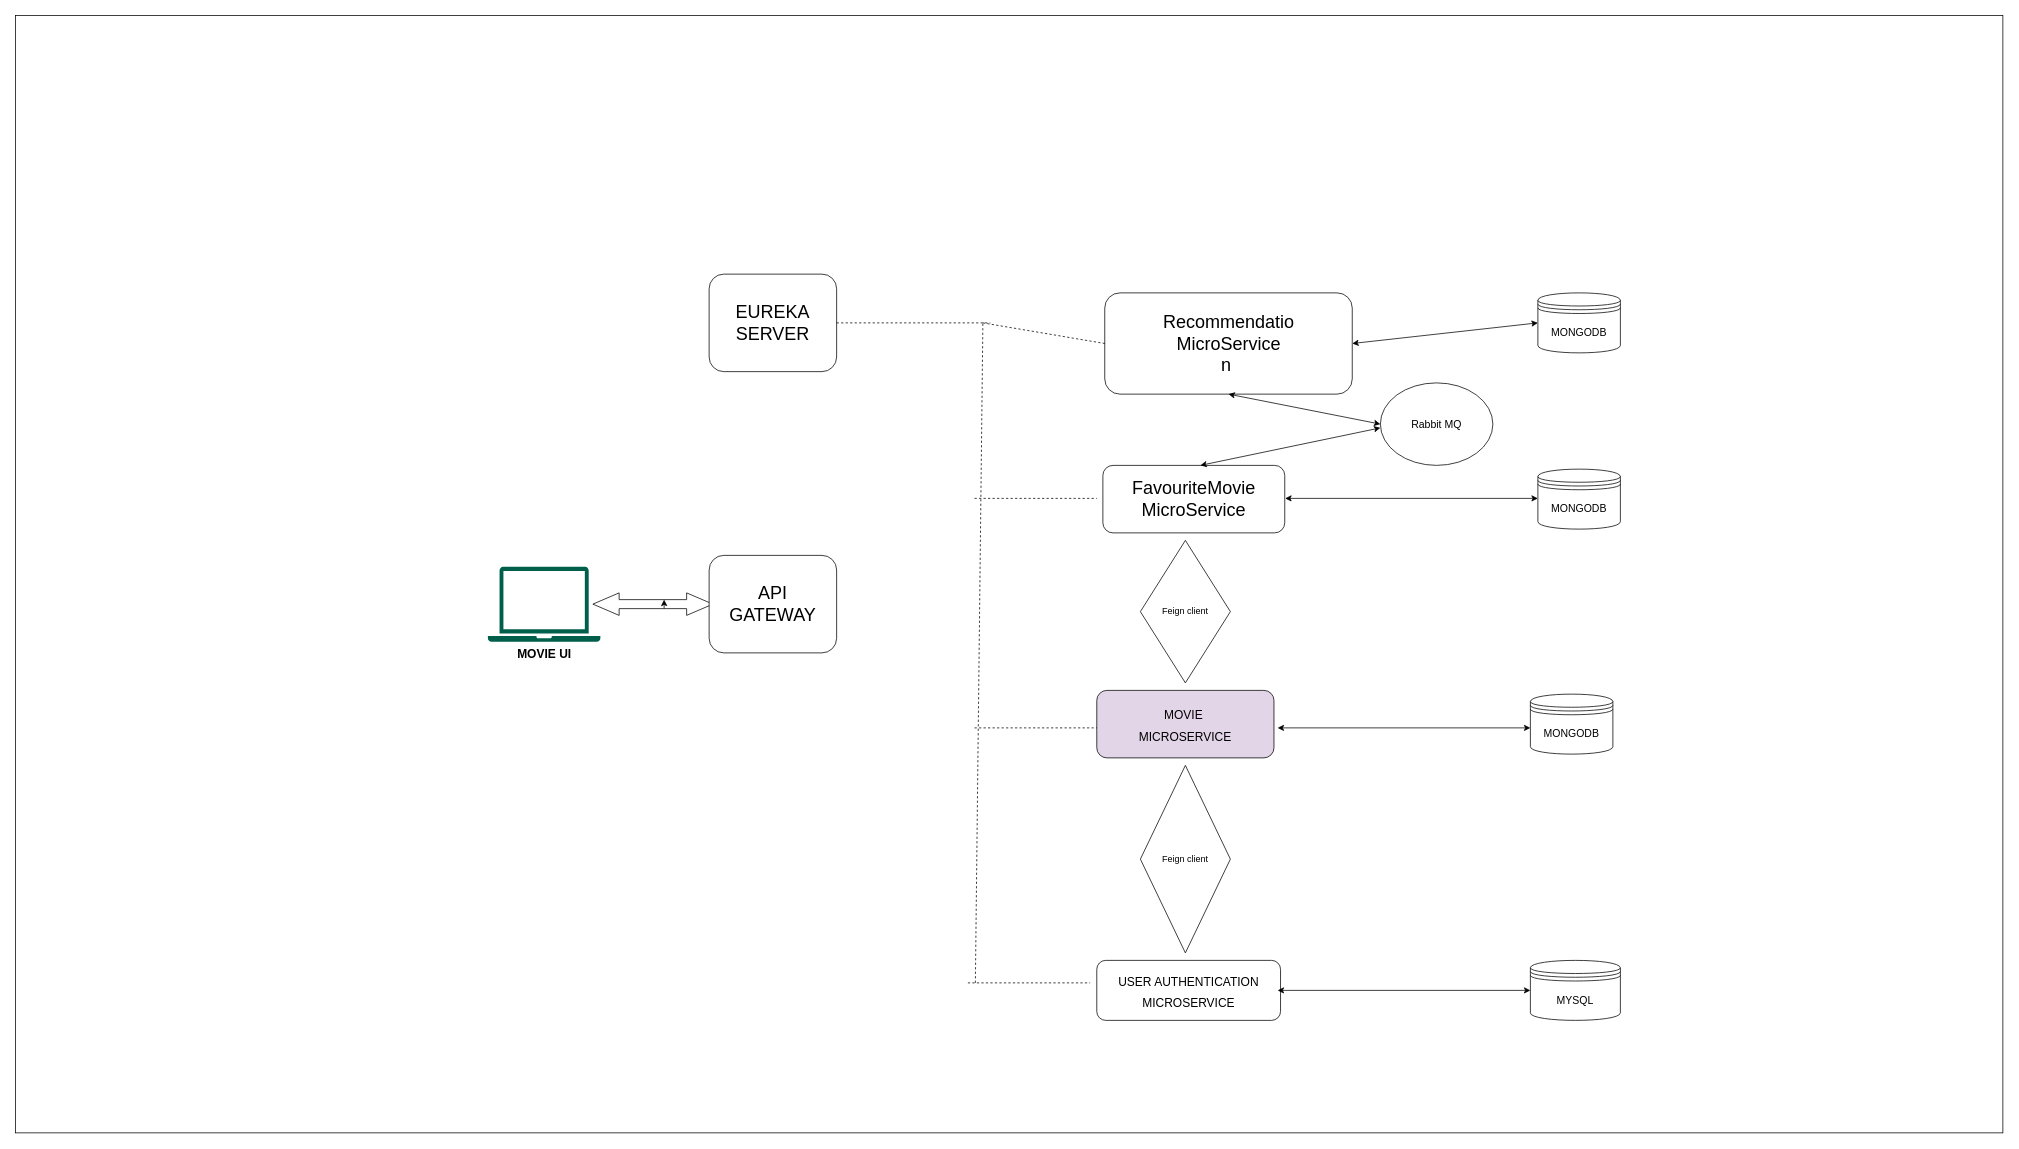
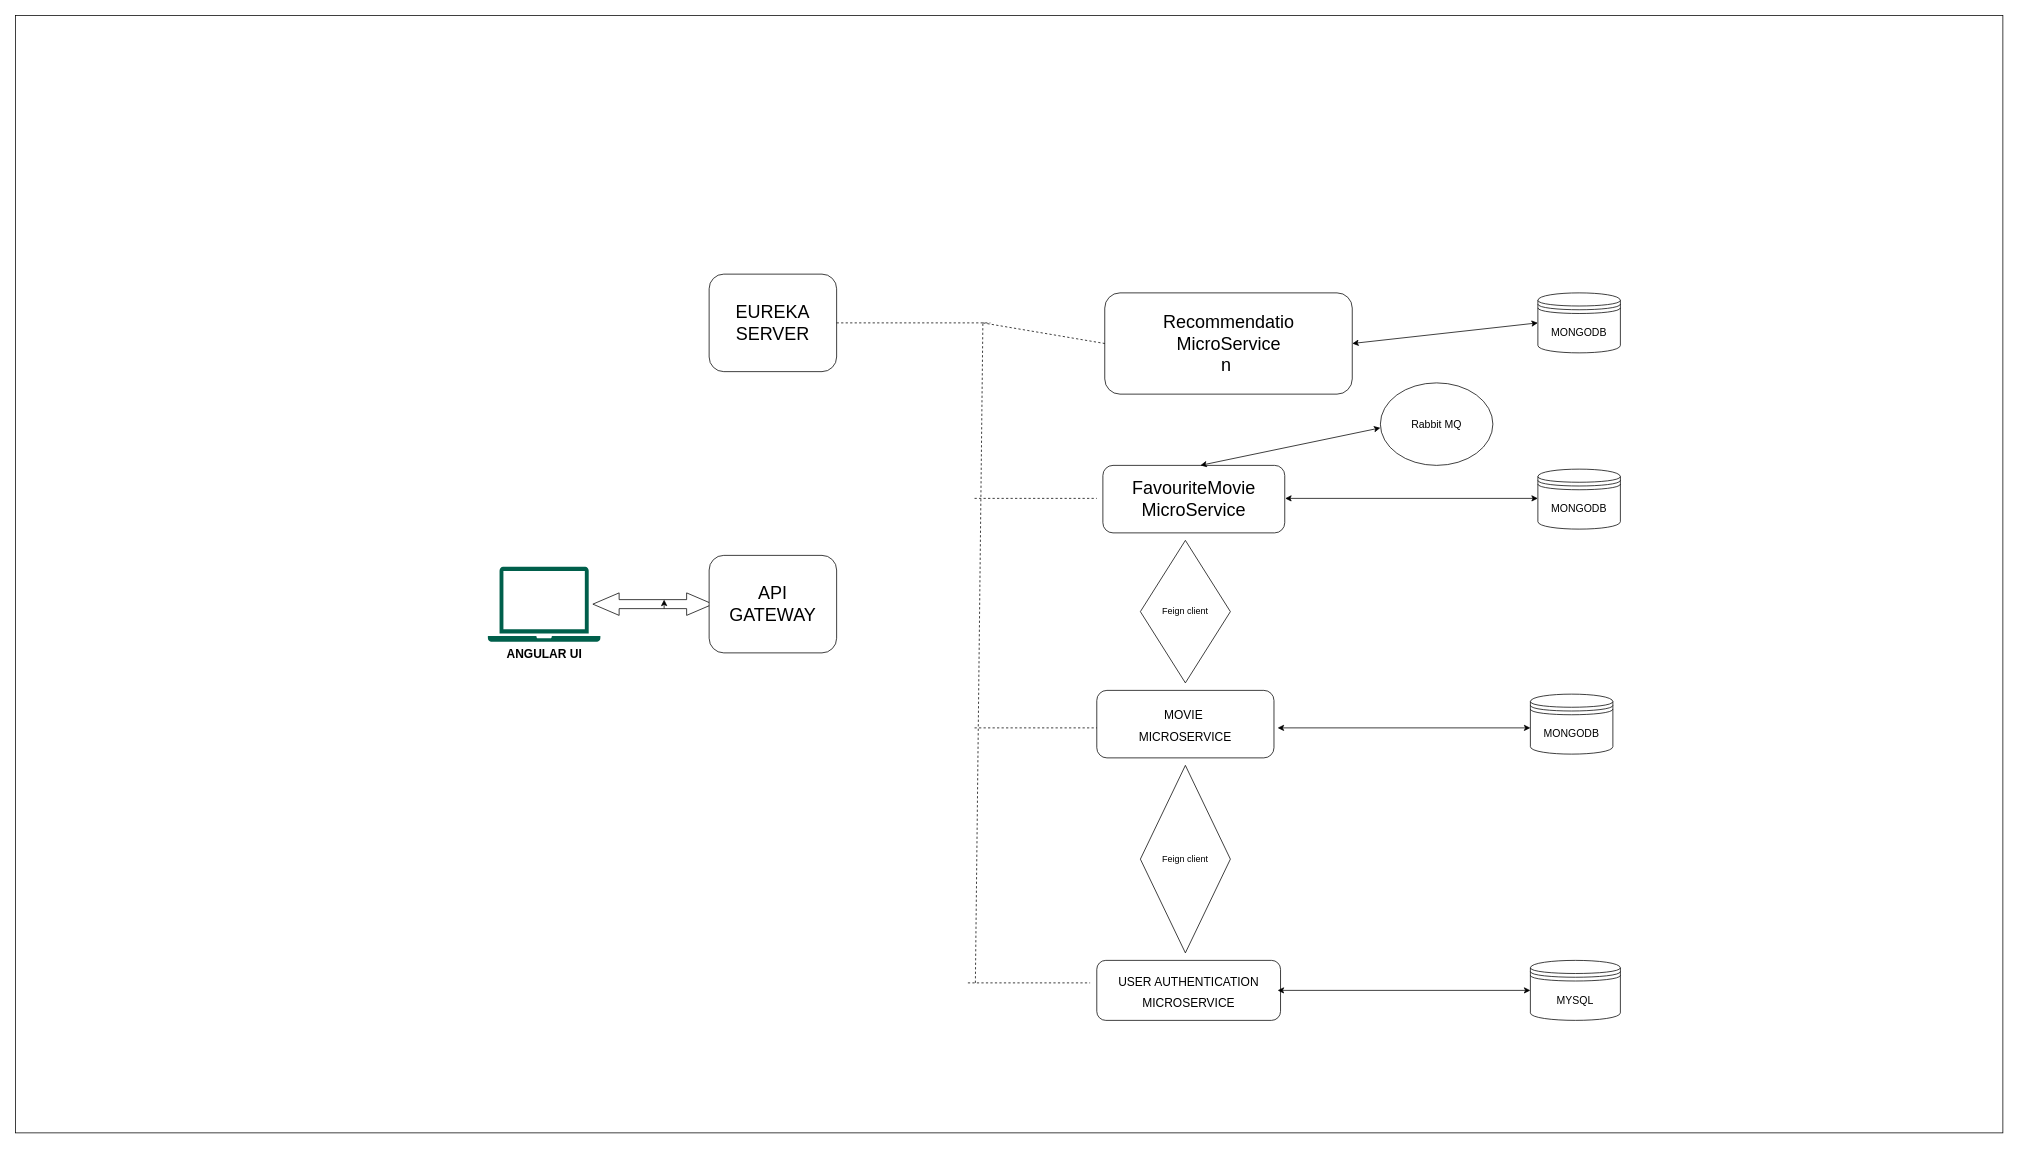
- <mxCell id="24" value="" style="endArrow=classic;startArrow=classic;html=1;rounded=0;exitX=0.5;exitY=1;exitDx=0;exitDy=0;entryX=0;entryY=0.5;entryDx=0;entryDy=0;" parent="1" source="9" target="18" edge="1"><mxGeometry width="50" height="50" relative="1" as="geometry"><mxPoint x="1570" y="490" as="sourcePoint" /><mxPoint x="1819" y="430" as="targetPoint" /></mxGeometry></mxCell>
- <mxCell id="3" value="&lt;font size=&quot;3&quot;&gt;&lt;b&gt;MOVIE UI&lt;/b&gt;&lt;/font&gt;" style="sketch=0;pointerEvents=1;shadow=0;dashed=0;html=1;strokeColor=none;fillColor=#005F4B;labelPosition=center;verticalLabelPosition=bottom;verticalAlign=top;align=center;outlineConnect=0;shape=mxgraph.veeam2.laptop;" parent="1" vertex="1"><mxGeometry x="650" y="755" width="150" height="100" as="geometry" /></mxCell>
+ <mxCell id="3" value="&lt;font size=&quot;3&quot;&gt;&lt;b&gt;ANGULAR UI&lt;/b&gt;&lt;/font&gt;" style="sketch=0;pointerEvents=1;shadow=0;dashed=0;html=1;strokeColor=none;fillColor=#005F4B;labelPosition=center;verticalLabelPosition=bottom;verticalAlign=top;align=center;outlineConnect=0;shape=mxgraph.veeam2.laptop;" parent="1" vertex="1"><mxGeometry x="650" y="755" width="150" height="100" as="geometry" /></mxCell>
- <mxCell id="8" value="&lt;font size=&quot;3&quot;&gt;MOVIE&amp;nbsp;&lt;br&gt;MICROSERVICE&lt;br&gt;&lt;/font&gt;" style="rounded=1;whiteSpace=wrap;html=1;fontSize=24;fillColor=#e1d5e7;" parent="1" vertex="1"><mxGeometry x="1461.88" y="920" width="236.25" height="90" as="geometry" /></mxCell>
+ <mxCell id="8" value="&lt;font size=&quot;3&quot;&gt;MOVIE&amp;nbsp;&lt;br&gt;MICROSERVICE&lt;br&gt;&lt;/font&gt;" style="rounded=1;whiteSpace=wrap;html=1;fontSize=24;" parent="1" vertex="1"><mxGeometry x="1461.88" y="920" width="236.25" height="90" as="geometry" /></mxCell>
